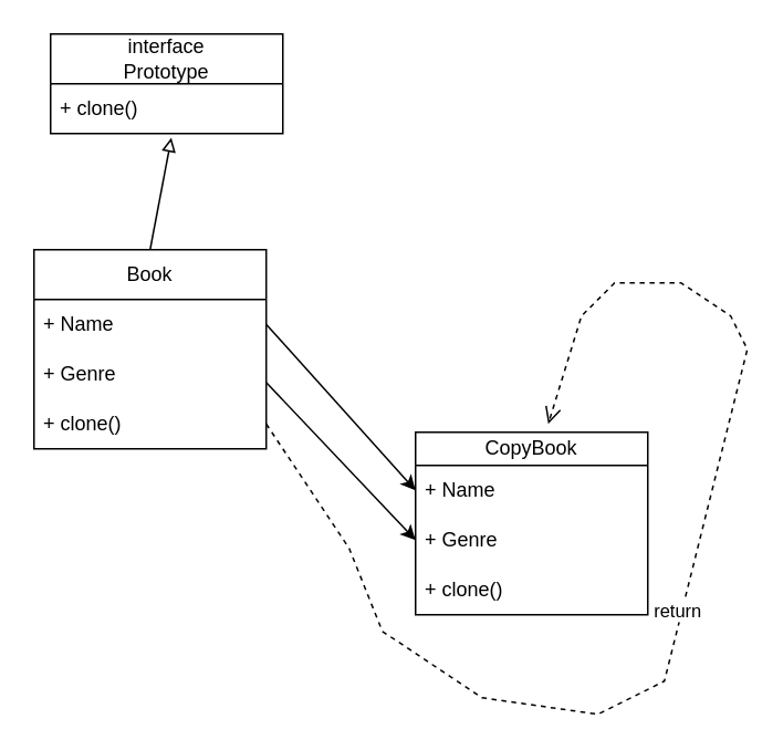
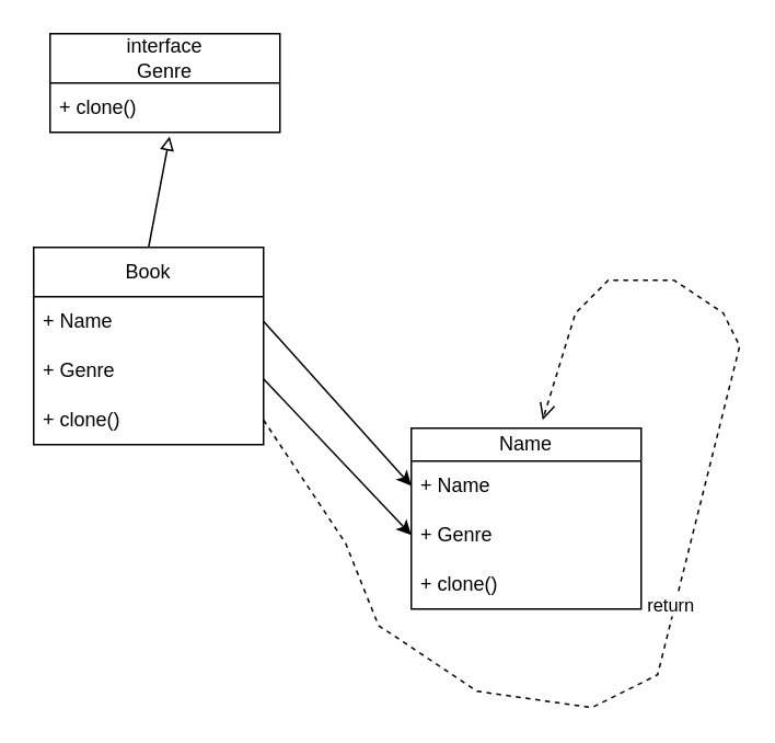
- <mxCell id="6" value="interface&lt;br&gt;Prototype" style="swimlane;fontStyle=0;childLayout=stackLayout;horizontal=1;startSize=30;horizontalStack=0;resizeParent=1;resizeParentMax=0;resizeLast=0;collapsible=1;marginBottom=0;whiteSpace=wrap;html=1;" vertex="1" parent="1"><mxGeometry x="30" y="20" width="140" height="60" as="geometry" /></mxCell>
+ <mxCell id="6" value="interface&lt;br&gt;Genre" style="swimlane;fontStyle=0;childLayout=stackLayout;horizontal=1;startSize=30;horizontalStack=0;resizeParent=1;resizeParentMax=0;resizeLast=0;collapsible=1;marginBottom=0;whiteSpace=wrap;html=1;" vertex="1" parent="1"><mxGeometry x="30" y="20" width="140" height="60" as="geometry" /></mxCell>
- <mxCell id="9" value="CopyBook" style="swimlane;fontStyle=0;childLayout=stackLayout;horizontal=1;startSize=20;horizontalStack=0;resizeParent=1;resizeParentMax=0;resizeLast=0;collapsible=1;marginBottom=0;whiteSpace=wrap;html=1;" vertex="1" parent="1"><mxGeometry x="250" y="260" width="140" height="110" as="geometry" /></mxCell>
+ <mxCell id="9" value="Name" style="swimlane;fontStyle=0;childLayout=stackLayout;horizontal=1;startSize=20;horizontalStack=0;resizeParent=1;resizeParentMax=0;resizeLast=0;collapsible=1;marginBottom=0;whiteSpace=wrap;html=1;" vertex="1" parent="1"><mxGeometry x="250" y="260" width="140" height="110" as="geometry" /></mxCell>
